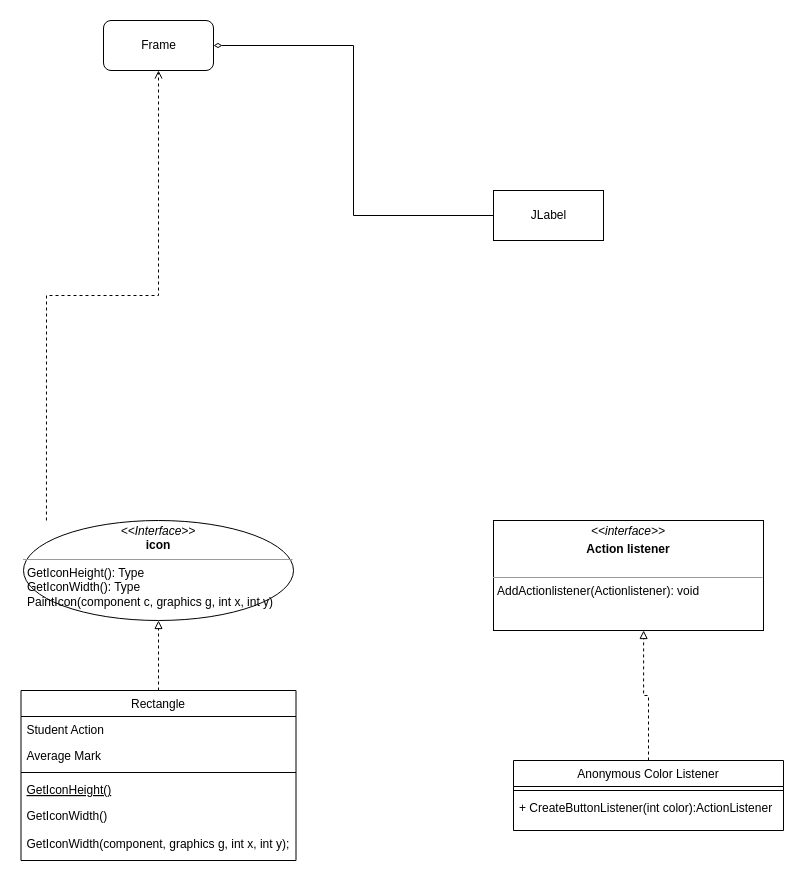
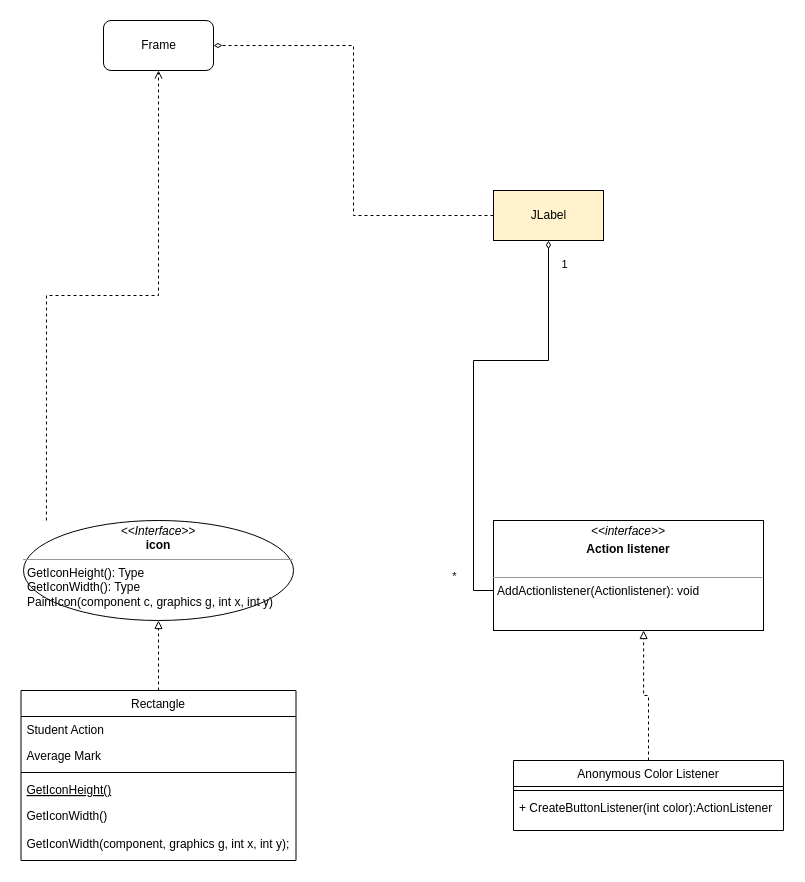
- <mxCell id="2" style="edgeStyle=orthogonalEdgeStyle;rounded=0;orthogonalLoop=1;jettySize=auto;html=1;endArrow=diamondThin;endFill=0;exitX=0;exitY=0.5;exitDx=0;exitDy=0;entryX=1;entryY=0.5;entryDx=0;entryDy=0;" parent="1" source="13" target="22" edge="1"><mxGeometry relative="1" as="geometry"><mxPoint x="453" y="251" as="sourcePoint" /><mxPoint x="233" y="12" as="targetPoint" /></mxGeometry></mxCell>
+ <mxCell id="2" style="edgeStyle=orthogonalEdgeStyle;rounded=0;orthogonalLoop=1;jettySize=auto;html=1;endArrow=diamondThin;endFill=0;exitX=0;exitY=0.5;exitDx=0;exitDy=0;entryX=1;entryY=0.5;entryDx=0;entryDy=0;dashed=1;" parent="1" source="13" target="22" edge="1"><mxGeometry relative="1" as="geometry"><mxPoint x="453" y="251" as="sourcePoint" /><mxPoint x="233" y="12" as="targetPoint" /></mxGeometry></mxCell>
- <mxCell id="13" value="JLabel" style="html=1;" parent="1" vertex="1"><mxGeometry x="493" y="190" width="110" height="50" as="geometry" /></mxCell>
+ <mxCell id="13" value="JLabel" style="html=1;fillColor=#fff2cc;" parent="1" vertex="1"><mxGeometry x="493" y="190" width="110" height="50" as="geometry" /></mxCell>
+ <mxCell id="14" style="edgeStyle=orthogonalEdgeStyle;rounded=0;orthogonalLoop=1;jettySize=auto;html=1;entryX=0.5;entryY=1;entryDx=0;entryDy=0;endArrow=diamondThin;endFill=0;exitX=0;exitY=0.5;exitDx=0;exitDy=0;" parent="1" source="17" target="13" edge="1"><mxGeometry relative="1" as="geometry"><mxPoint x="773" y="315" as="sourcePoint" /><mxPoint x="615.08" y="198.974" as="targetPoint" /><Array as="points"><mxPoint x="473" y="590" /><mxPoint x="473" y="360" /><mxPoint x="548" y="360" /></Array></mxGeometry></mxCell>
+ <mxCell id="15" value="1" style="edgeLabel;html=1;align=center;verticalAlign=middle;resizable=0;points=[];" vertex="1" connectable="0" parent="14"><mxGeometry x="0.901" y="1" relative="1" as="geometry"><mxPoint x="16" as="offset" /></mxGeometry></mxCell>
+ <mxCell id="16" value="*" style="edgeLabel;html=1;align=center;verticalAlign=middle;resizable=0;points=[];" vertex="1" connectable="0" parent="14"><mxGeometry x="-0.838" y="3" relative="1" as="geometry"><mxPoint x="-17" y="-13" as="offset" /></mxGeometry></mxCell>
